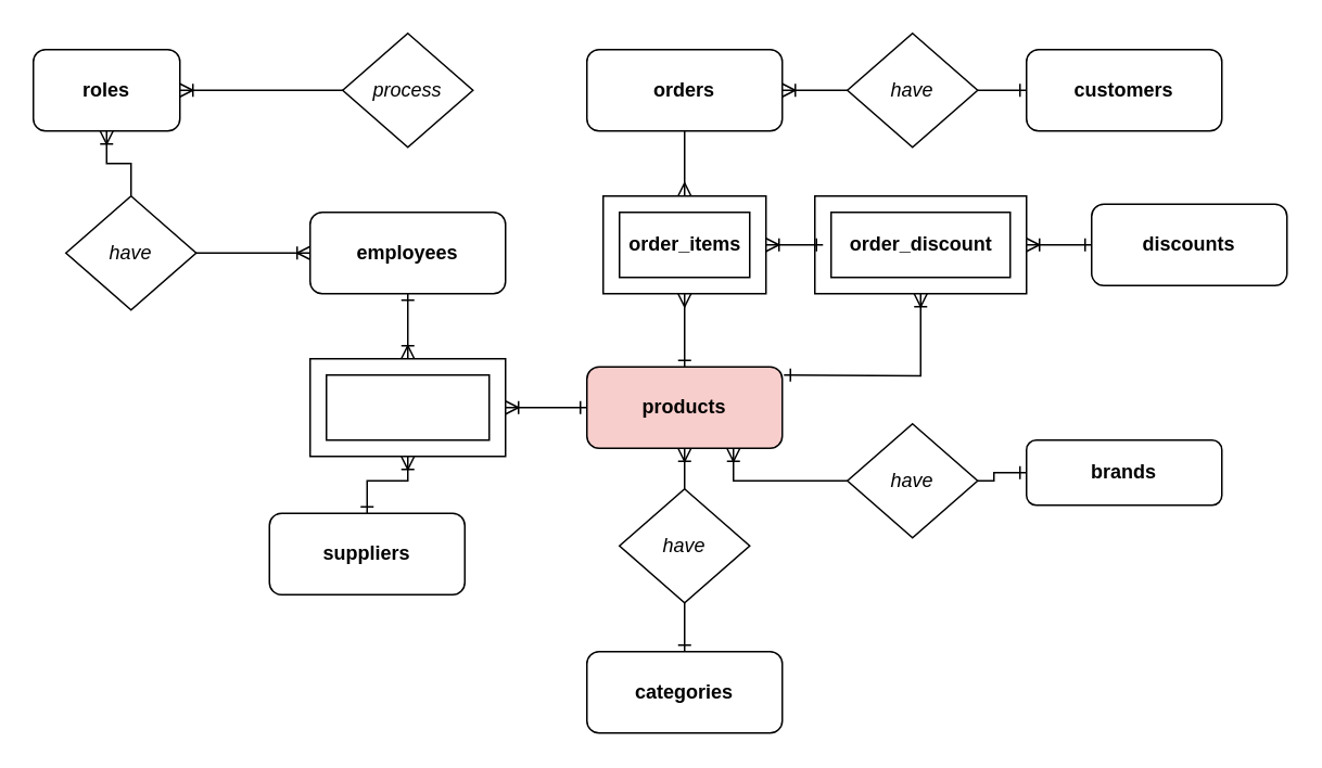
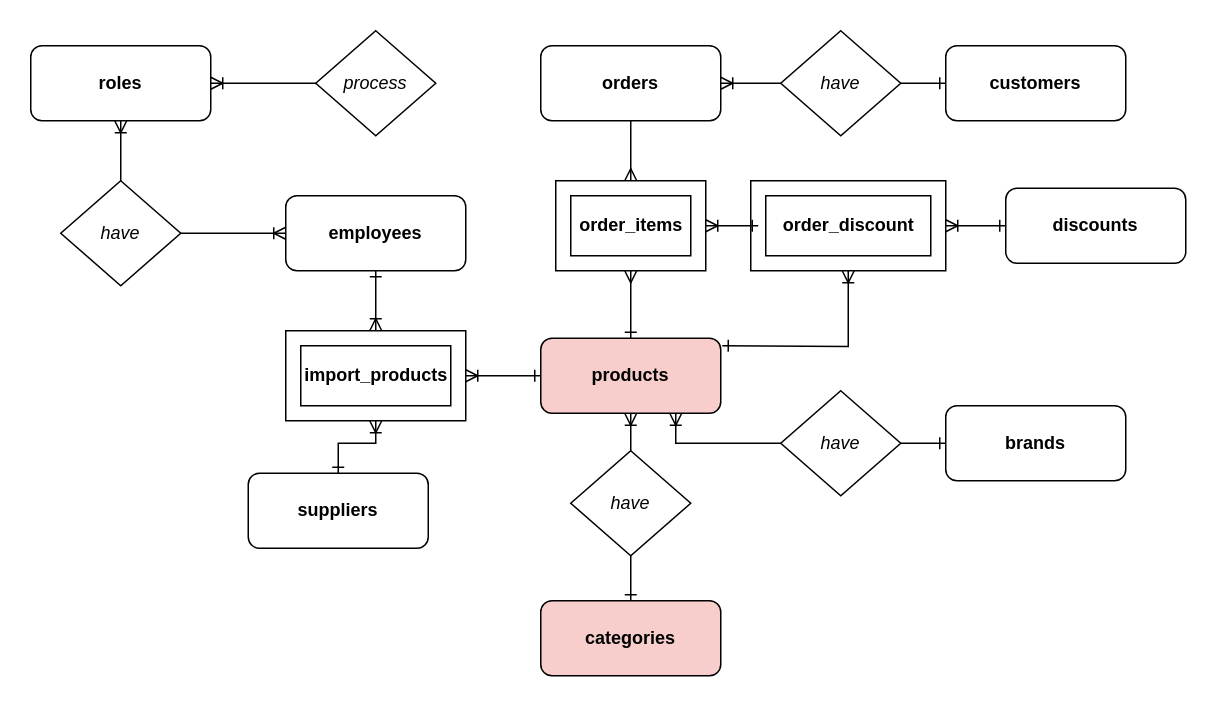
- <mxCell id="20" value="roles" style="rounded=1;whiteSpace=wrap;html=1;fontSize=12;fontStyle=1" parent="1" vertex="1"><mxGeometry x="20" y="30" width="90" height="50" as="geometry" /></mxCell>
+ <mxCell id="20" value="roles" style="rounded=1;whiteSpace=wrap;html=1;fontSize=12;fontStyle=1" parent="1" vertex="1"><mxGeometry x="20" y="30" width="120" height="50" as="geometry" /></mxCell>
+ <mxCell id="38" value="import_products" style="text;html=1;align=center;verticalAlign=middle;resizable=0;points=[];autosize=1;fontSize=12;fontStyle=1" parent="1" vertex="1"><mxGeometry x="195" y="240" width="110" height="20" as="geometry" /></mxCell>
- <mxCell id="19" value="&lt;font style=&quot;font-size: 12px;&quot;&gt;brands&lt;/font&gt;" style="rounded=1;whiteSpace=wrap;html=1;sketch=0;fontSize=12;fontStyle=1" parent="1" vertex="1"><mxGeometry x="630" y="270" width="120" height="40" as="geometry" /></mxCell>
+ <mxCell id="19" value="&lt;font style=&quot;font-size: 12px;&quot;&gt;brands&lt;/font&gt;" style="rounded=1;whiteSpace=wrap;html=1;sketch=0;fontSize=12;fontStyle=1" parent="1" vertex="1"><mxGeometry x="630" y="270" width="120" height="50" as="geometry" /></mxCell>
- <mxCell id="15" value="categories" style="rounded=1;whiteSpace=wrap;html=1;fontSize=12;fontStyle=1" parent="1" vertex="1"><mxGeometry x="360" y="400" width="120" height="50" as="geometry" /></mxCell>
+ <mxCell id="15" value="categories" style="rounded=1;whiteSpace=wrap;html=1;fontSize=12;fontStyle=1;fillColor=#f8cecc;" parent="1" vertex="1"><mxGeometry x="360" y="400" width="120" height="50" as="geometry" /></mxCell>
